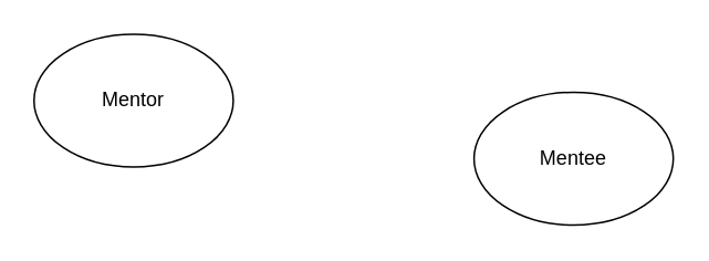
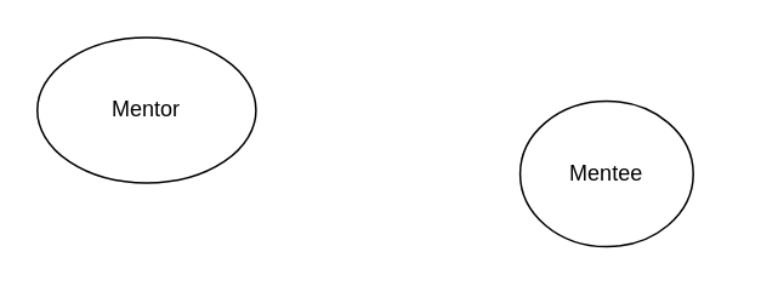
- <mxCell id="3" value="Mentee" style="ellipse;whiteSpace=wrap;html=1;" parent="1" vertex="1"><mxGeometry x="285" y="55" width="120" height="80" as="geometry" /></mxCell>
+ <mxCell id="3" value="Mentee" style="ellipse;whiteSpace=wrap;html=1;" parent="1" vertex="1"><mxGeometry x="285" y="55" width="95" height="80" as="geometry" /></mxCell>
